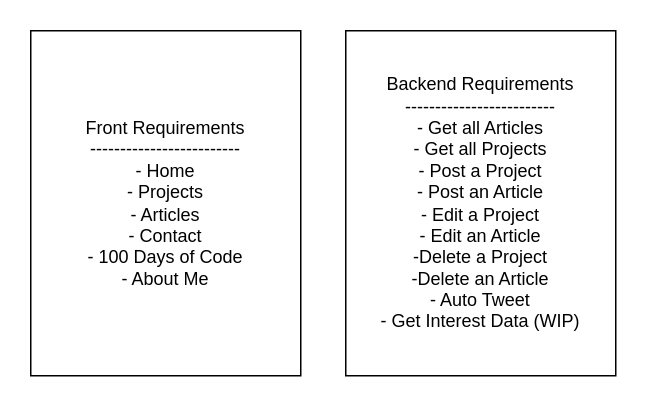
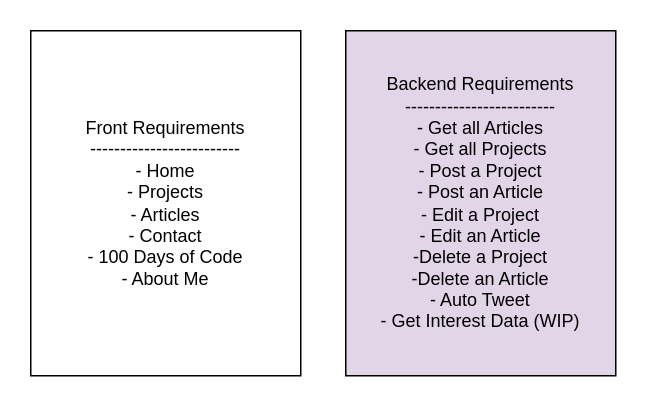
- <mxCell id="3" value="Backend Requirements&lt;br&gt;-------------------------&lt;br&gt;- Get all Articles&lt;br&gt;- Get all Projects&lt;br&gt;- Post a Project&lt;br&gt;- Post an Article&lt;br&gt;- Edit a Project&lt;br&gt;- Edit an Article&lt;br&gt;-Delete a Project&lt;br&gt;-Delete an Article&lt;br&gt;- Auto Tweet&lt;br&gt;- Get Interest Data (WIP)" style="rounded=0;whiteSpace=wrap;html=1;" vertex="1" parent="1"><mxGeometry x="230" y="20" width="180" height="230" as="geometry" /></mxCell>
+ <mxCell id="3" value="Backend Requirements&lt;br&gt;-------------------------&lt;br&gt;- Get all Articles&lt;br&gt;- Get all Projects&lt;br&gt;- Post a Project&lt;br&gt;- Post an Article&lt;br&gt;- Edit a Project&lt;br&gt;- Edit an Article&lt;br&gt;-Delete a Project&lt;br&gt;-Delete an Article&lt;br&gt;- Auto Tweet&lt;br&gt;- Get Interest Data (WIP)" style="rounded=0;whiteSpace=wrap;html=1;fillColor=#e1d5e7;" vertex="1" parent="1"><mxGeometry x="230" y="20" width="180" height="230" as="geometry" /></mxCell>
